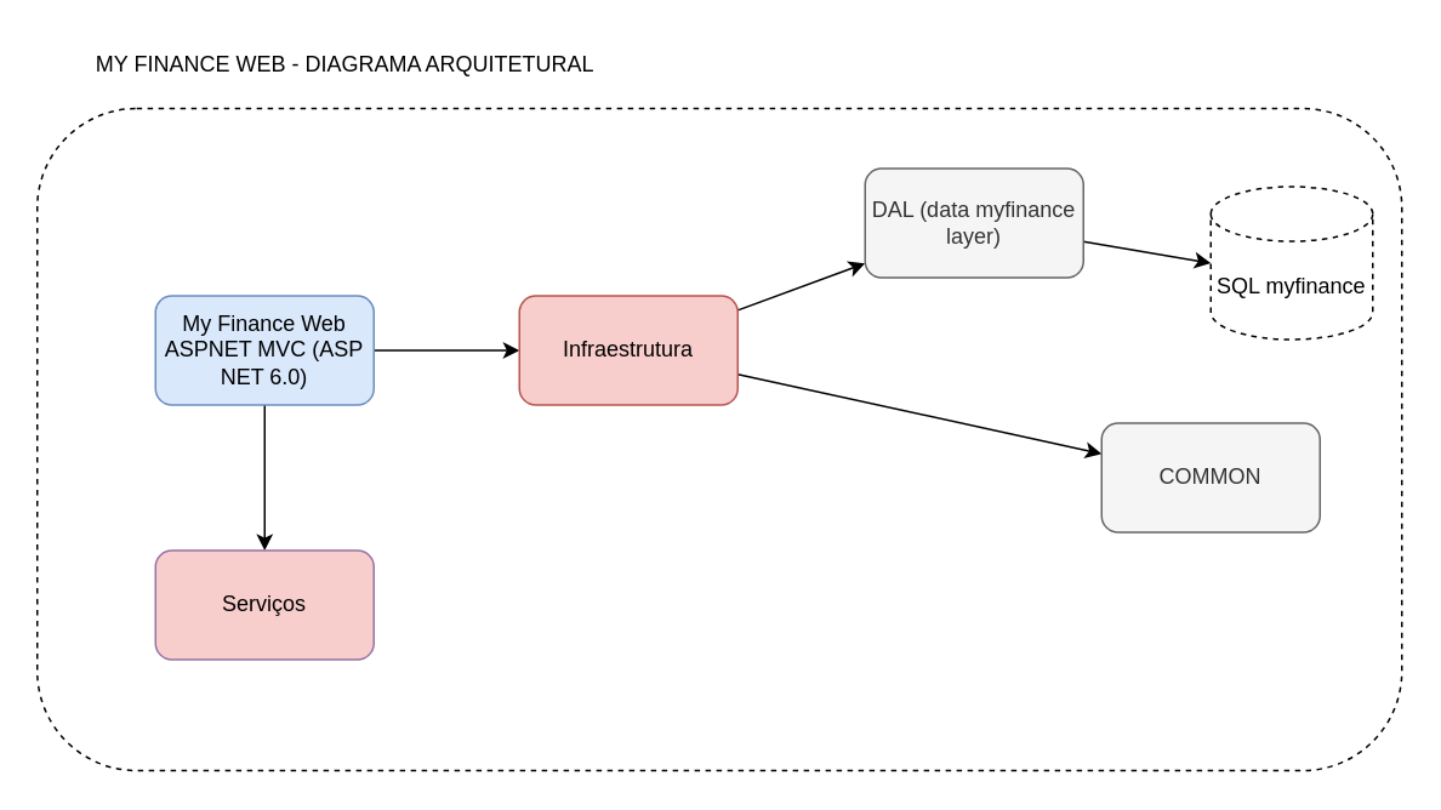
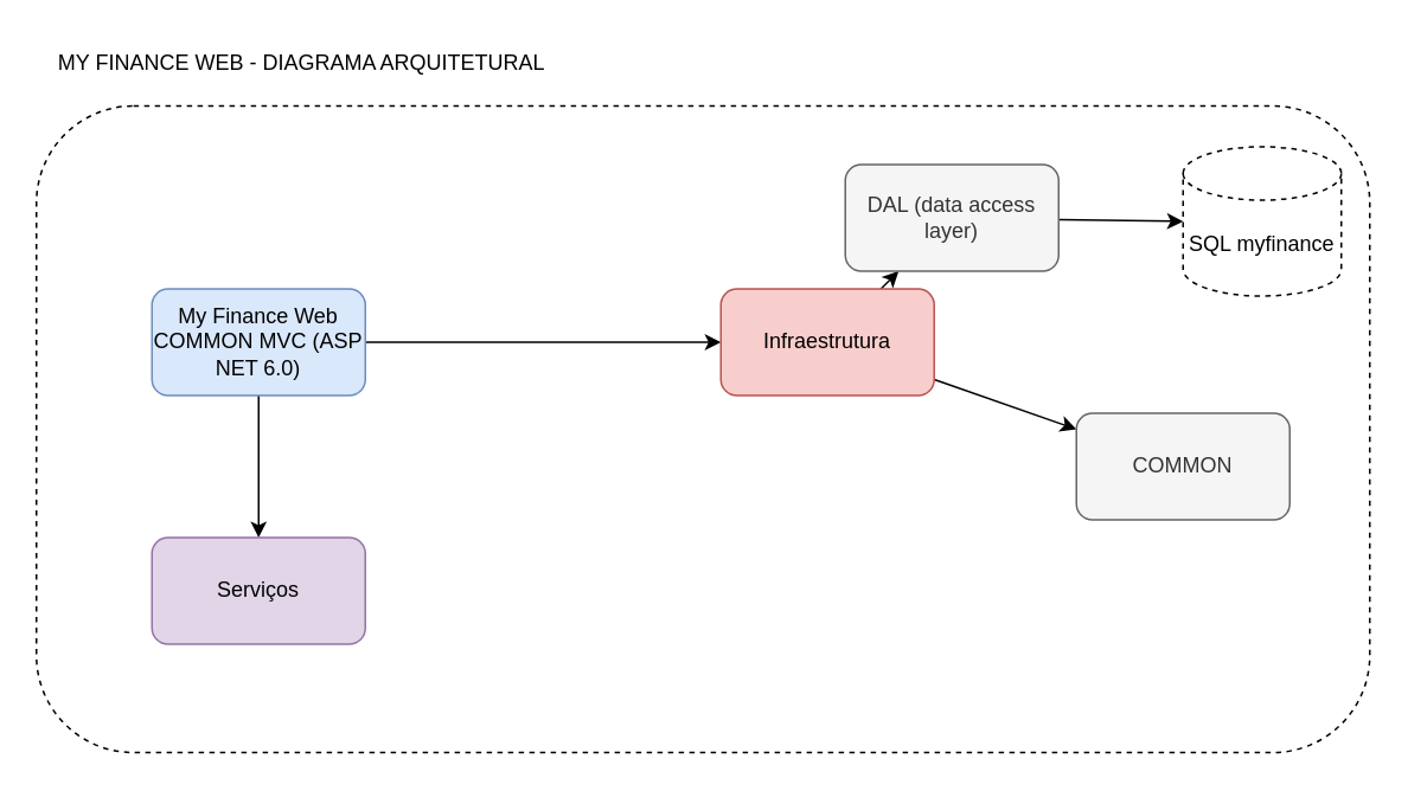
- <mxCell id="13" value="MY FINANCE WEB - DIAGRAMA ARQUITETURAL" style="text;html=1;strokeColor=none;fillColor=none;align=center;verticalAlign=middle;whiteSpace=wrap;rounded=0;dashed=1;" parent="1" vertex="1"><mxGeometry x="37" y="20" width="305" height="30" as="geometry" /></mxCell>
+ <mxCell id="13" value="MY FINANCE WEB - DIAGRAMA ARQUITETURAL" style="text;html=1;strokeColor=none;fillColor=none;align=center;verticalAlign=middle;whiteSpace=wrap;rounded=0;dashed=1;" parent="1" vertex="1"><mxGeometry x="17" y="20" width="305" height="30" as="geometry" /></mxCell>
- <mxCell id="11" value="DAL (data myfinance layer)" style="whiteSpace=wrap;html=1;fillColor=#f5f5f5;strokeColor=#666666;rounded=1;fontColor=#333333;" parent="1" vertex="1"><mxGeometry x="475" y="92" width="120" height="60" as="geometry" /></mxCell>
+ <mxCell id="11" value="DAL (data access layer)" style="whiteSpace=wrap;html=1;fillColor=#f5f5f5;strokeColor=#666666;rounded=1;fontColor=#333333;" parent="1" vertex="1"><mxGeometry x="475" y="92" width="120" height="60" as="geometry" /></mxCell>
- <mxCell id="14" value="SQL myfinance" style="shape=cylinder3;whiteSpace=wrap;html=1;boundedLbl=1;backgroundOutline=1;size=15;rounded=1;dashed=1;strokeColor=default;" parent="1" vertex="1"><mxGeometry x="665" y="102" width="89" height="84" as="geometry" /></mxCell>
+ <mxCell id="14" value="SQL myfinance" style="shape=cylinder3;whiteSpace=wrap;html=1;boundedLbl=1;backgroundOutline=1;size=15;rounded=1;dashed=1;strokeColor=default;" parent="1" vertex="1"><mxGeometry x="665" y="82" width="89" height="84" as="geometry" /></mxCell>
- <mxCell id="5" value="My Finance Web ASPNET MVC (ASP NET 6.0)" style="rounded=1;whiteSpace=wrap;html=1;fillColor=#dae8fc;strokeColor=#6c8ebf;" parent="1" vertex="1"><mxGeometry x="85" y="162" width="120" height="60" as="geometry" /></mxCell>
+ <mxCell id="5" value="My Finance Web COMMON MVC (ASP NET 6.0)" style="rounded=1;whiteSpace=wrap;html=1;fillColor=#dae8fc;strokeColor=#6c8ebf;" parent="1" vertex="1"><mxGeometry x="85" y="162" width="120" height="60" as="geometry" /></mxCell>
- <mxCell id="9" value="Infraestrutura" style="whiteSpace=wrap;html=1;fillColor=#f8cecc;strokeColor=#b85450;rounded=1;" parent="1" vertex="1"><mxGeometry x="285" y="162" width="120" height="60" as="geometry" /></mxCell>
+ <mxCell id="9" value="Infraestrutura" style="whiteSpace=wrap;html=1;fillColor=#f8cecc;strokeColor=#b85450;rounded=1;" parent="1" vertex="1"><mxGeometry x="405" y="162" width="120" height="60" as="geometry" /></mxCell>
- <mxCell id="6" value="Serviços" style="whiteSpace=wrap;html=1;fillColor=#f8cecc;strokeColor=#9673a6;rounded=1;" parent="1" vertex="1"><mxGeometry x="85" y="302" width="120" height="60" as="geometry" /></mxCell>
+ <mxCell id="6" value="Serviços" style="whiteSpace=wrap;html=1;fillColor=#e1d5e7;strokeColor=#9673a6;rounded=1;" parent="1" vertex="1"><mxGeometry x="85" y="302" width="120" height="60" as="geometry" /></mxCell>
